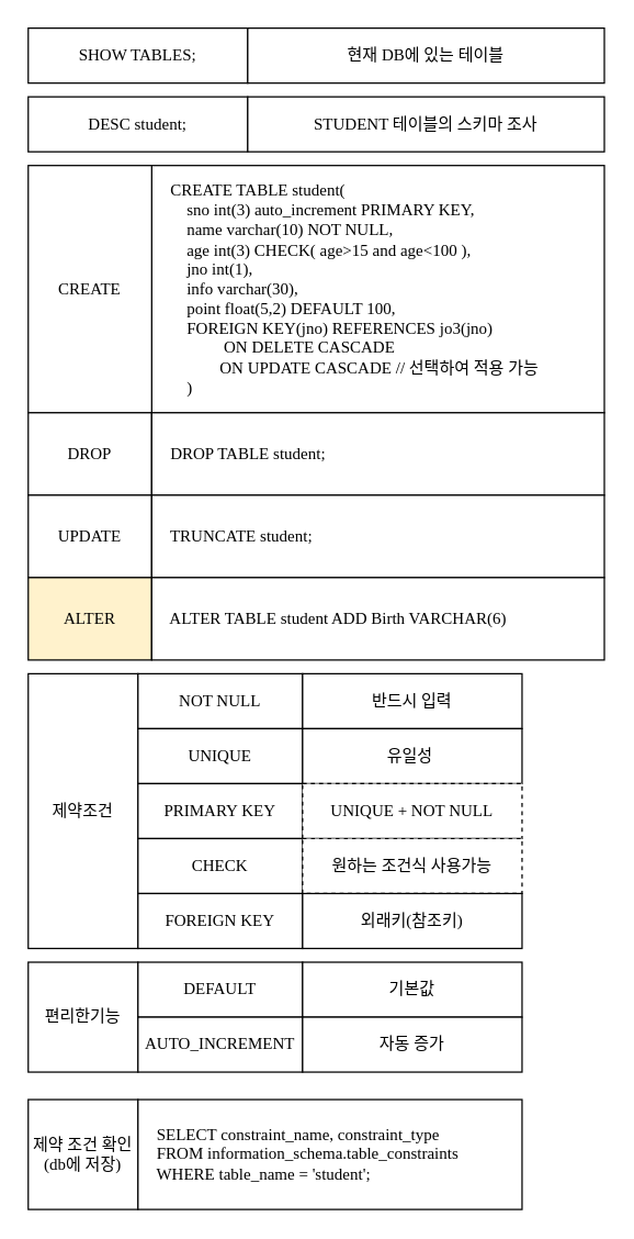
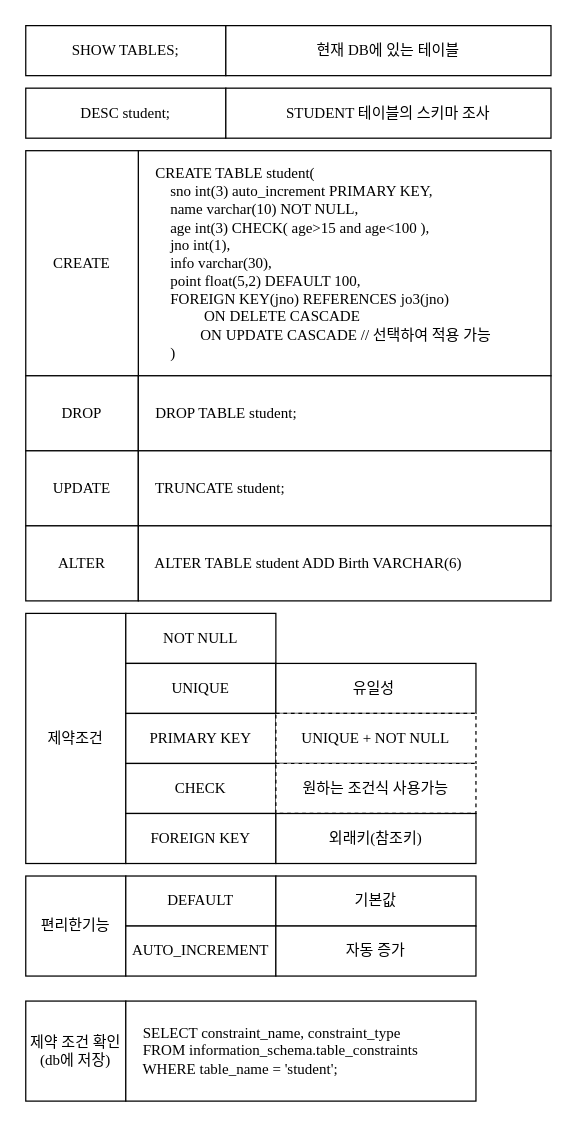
- <mxCell id="30" value="ALTER" style="rounded=0;whiteSpace=wrap;html=1;fontFamily=a고딕14;fillColor=#fff2cc;" vertex="1" parent="1"><mxGeometry x="20" y="420" width="90" height="60" as="geometry" /></mxCell>
+ <mxCell id="30" value="ALTER" style="rounded=0;whiteSpace=wrap;html=1;fontFamily=a고딕14;" vertex="1" parent="1"><mxGeometry x="20" y="420" width="90" height="60" as="geometry" /></mxCell>
- <mxCell id="13" value="반드시 입력" style="rounded=0;whiteSpace=wrap;html=1;fontFamily=a고딕14;" parent="1" vertex="1"><mxGeometry x="220" y="490" width="160" height="40" as="geometry" /></mxCell>
